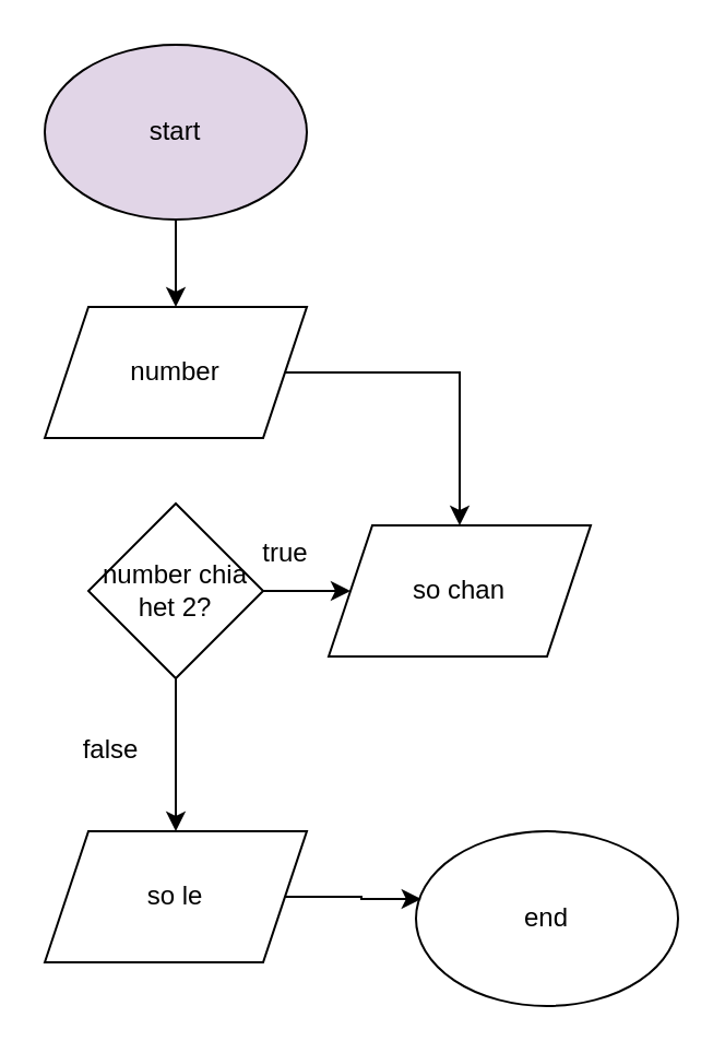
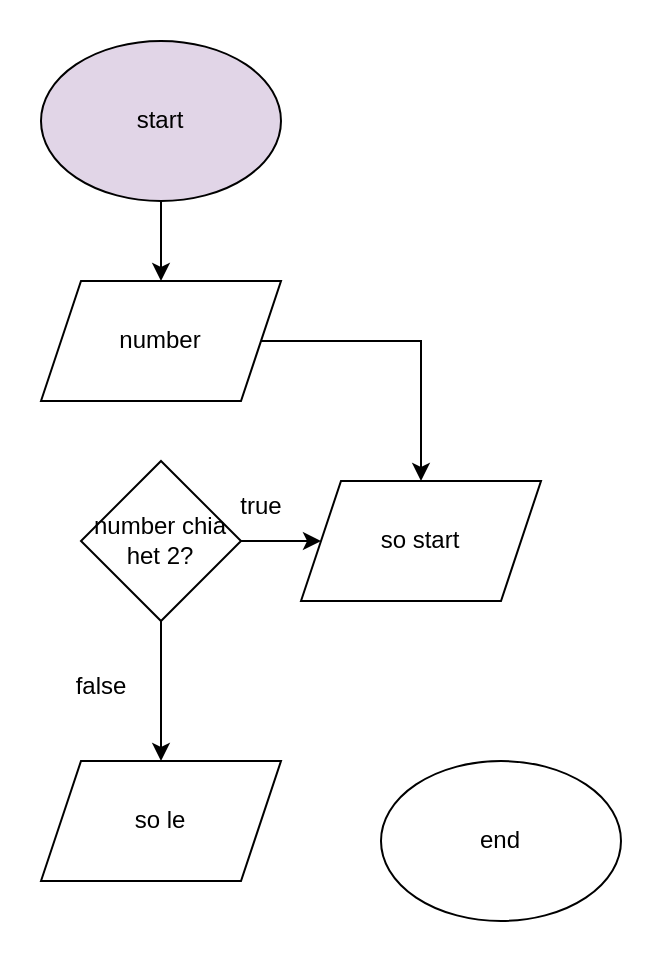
- <mxCell id="9" value="so chan" style="shape=parallelogram;perimeter=parallelogramPerimeter;whiteSpace=wrap;html=1;fixedSize=1;" vertex="1" parent="1"><mxGeometry x="150" y="240" width="120" height="60" as="geometry" /></mxCell>
+ <mxCell id="9" value="so start" style="shape=parallelogram;perimeter=parallelogramPerimeter;whiteSpace=wrap;html=1;fixedSize=1;" vertex="1" parent="1"><mxGeometry x="150" y="240" width="120" height="60" as="geometry" /></mxCell>
- <mxCell id="13" style="edgeStyle=orthogonalEdgeStyle;rounded=0;orthogonalLoop=1;jettySize=auto;html=1;exitX=1;exitY=0.5;exitDx=0;exitDy=0;entryX=0.02;entryY=0.388;entryDx=0;entryDy=0;entryPerimeter=0;" edge="1" parent="1" source="11" target="12"><mxGeometry relative="1" as="geometry"><Array as="points"><mxPoint x="165" y="410" /><mxPoint x="165" y="411" /></Array></mxGeometry></mxCell>
